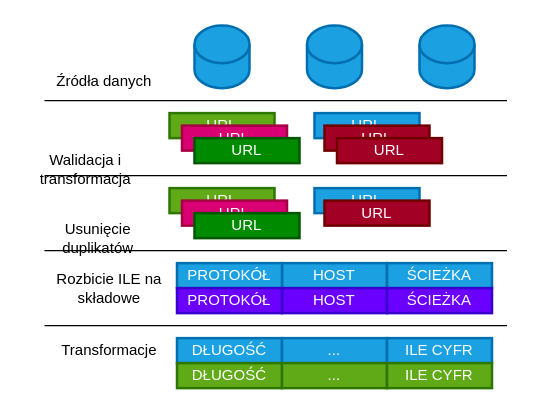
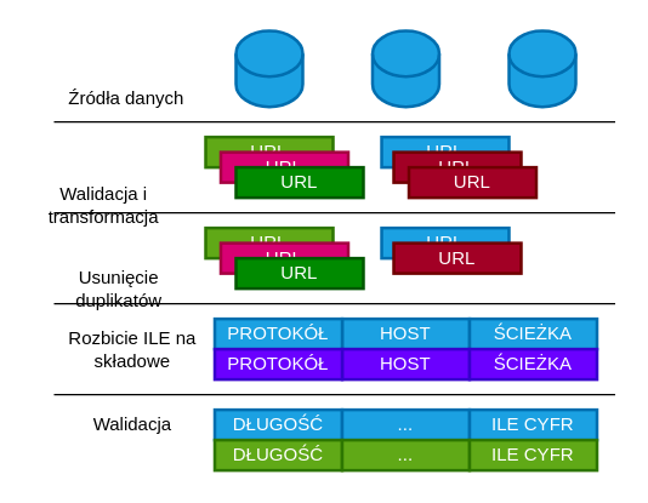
- <mxCell id="25" value="Transformacje" style="text;html=1;strokeColor=none;fillColor=none;align=center;verticalAlign=middle;whiteSpace=wrap;rounded=0;" vertex="1" parent="1"><mxGeometry x="39" y="270" width="96" height="20" as="geometry" /></mxCell>
+ <mxCell id="25" value="Walidacja" style="text;html=1;strokeColor=none;fillColor=none;align=center;verticalAlign=middle;whiteSpace=wrap;rounded=0;" vertex="1" parent="1"><mxGeometry x="39" y="270" width="96" height="20" as="geometry" /></mxCell>
